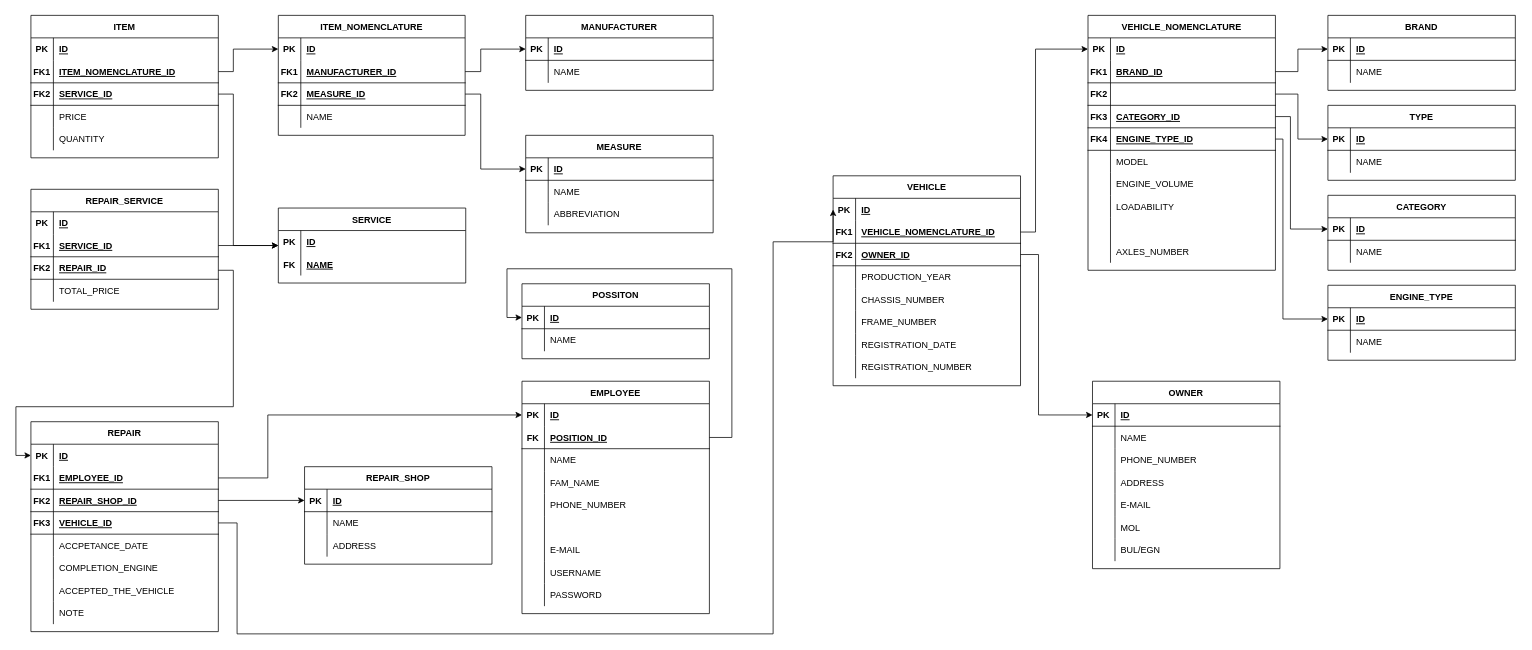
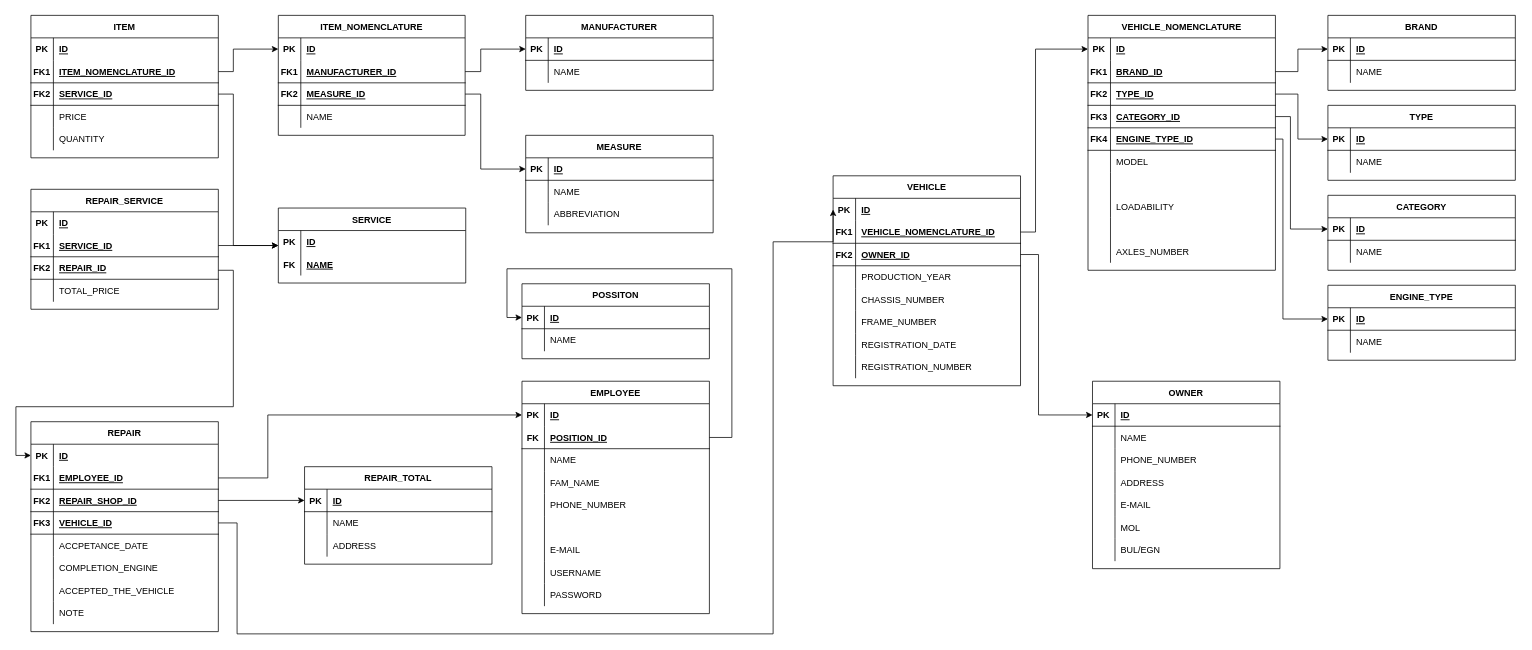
+ <mxCell id="75" value="TYPE_ID" style="shape=partialRectangle;overflow=hidden;connectable=0;fillColor=none;top=0;left=0;bottom=0;right=0;align=left;spacingLeft=6;fontStyle=5;" parent="73" vertex="1"><mxGeometry x="30" width="220" height="30" as="geometry"><mxRectangle width="220" height="30" as="alternateBounds" /></mxGeometry></mxCell>
- <mxCell id="87" value="ENGINE_VOLUME" style="shape=partialRectangle;overflow=hidden;connectable=0;fillColor=none;top=0;left=0;bottom=0;right=0;align=left;spacingLeft=6;" parent="85" vertex="1"><mxGeometry x="30" width="220" height="30" as="geometry"><mxRectangle width="220" height="30" as="alternateBounds" /></mxGeometry></mxCell>
- <mxCell id="29" value="REPAIR_SHOP" style="shape=table;startSize=30;container=1;collapsible=1;childLayout=tableLayout;fixedRows=1;rowLines=0;fontStyle=1;align=center;resizeLast=1;" parent="1" vertex="1"><mxGeometry x="405" y="622" width="250" height="130" as="geometry" /></mxCell>
+ <mxCell id="29" value="REPAIR_TOTAL" style="shape=table;startSize=30;container=1;collapsible=1;childLayout=tableLayout;fixedRows=1;rowLines=0;fontStyle=1;align=center;resizeLast=1;" parent="1" vertex="1"><mxGeometry x="405" y="622" width="250" height="130" as="geometry" /></mxCell>
